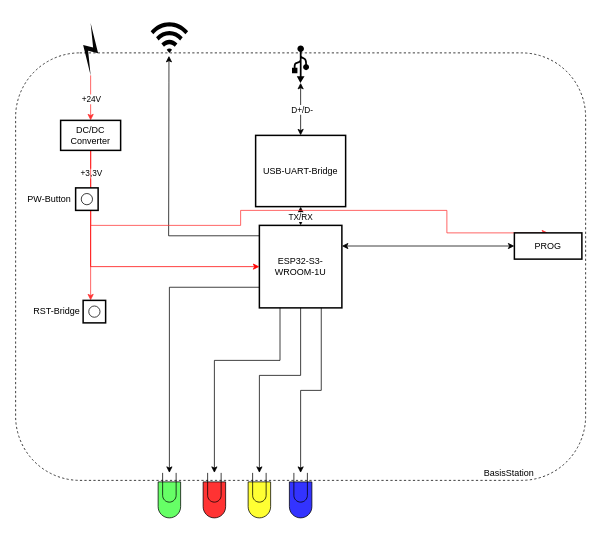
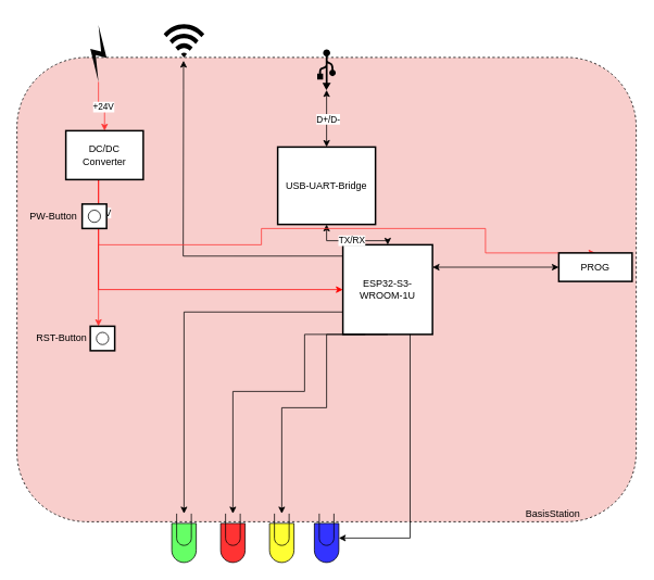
- <mxCell id="20" value="DC/DC Converter" style="rounded=0;whiteSpace=wrap;html=1;strokeWidth=2;" vertex="1" parent="2"><mxGeometry x="60" y="140" width="80" height="40" as="geometry" /></mxCell>
+ <mxCell id="20" value="DC/DC Converter" style="rounded=0;whiteSpace=wrap;html=1;strokeWidth=2;" vertex="1" parent="2"><mxGeometry x="60" y="140" width="95" height="60" as="geometry" /></mxCell>
- <mxCell id="4" value="ESP32-S3-WROOM-1U" style="whiteSpace=wrap;html=1;aspect=fixed;strokeWidth=2;" parent="2" vertex="1"><mxGeometry x="325" y="280" width="110" height="110" as="geometry" /></mxCell>
+ <mxCell id="4" value="ESP32-S3-WROOM-1U" style="whiteSpace=wrap;html=1;aspect=fixed;strokeWidth=2;" parent="2" vertex="1"><mxGeometry x="400" y="280" width="110" height="110" as="geometry" /></mxCell>
- <mxCell id="33" value="RST-Bridge" style="text;html=1;align=center;verticalAlign=middle;whiteSpace=wrap;rounded=0;" vertex="1" parent="29"><mxGeometry x="-40" width="70" height="30" as="geometry" /></mxCell>
+ <mxCell id="33" value="RST-Button" style="text;html=1;align=center;verticalAlign=middle;whiteSpace=wrap;rounded=0;" vertex="1" parent="29"><mxGeometry x="-40" width="70" height="30" as="geometry" /></mxCell>
- <mxCell id="3" value="BasisStation&lt;span style=&quot;white-space: pre;&quot;&gt;&#09;&lt;/span&gt;&lt;span style=&quot;white-space: pre;&quot;&gt;&#09;&lt;/span&gt;&lt;span style=&quot;white-space: pre;&quot;&gt;&#09;&lt;/span&gt;" style="rounded=1;whiteSpace=wrap;html=1;dashed=1;align=right;verticalAlign=bottom;" parent="2" vertex="1"><mxGeometry y="50" width="760" height="570" as="geometry" /></mxCell>
+ <mxCell id="3" value="BasisStation&lt;span style=&quot;white-space: pre;&quot;&gt;&#09;&lt;/span&gt;&lt;span style=&quot;white-space: pre;&quot;&gt;&#09;&lt;/span&gt;&lt;span style=&quot;white-space: pre;&quot;&gt;&#09;&lt;/span&gt;" style="rounded=1;whiteSpace=wrap;html=1;dashed=1;align=right;verticalAlign=bottom;fillColor=#f8cecc;" parent="2" vertex="1"><mxGeometry y="50" width="760" height="570" as="geometry" /></mxCell>
